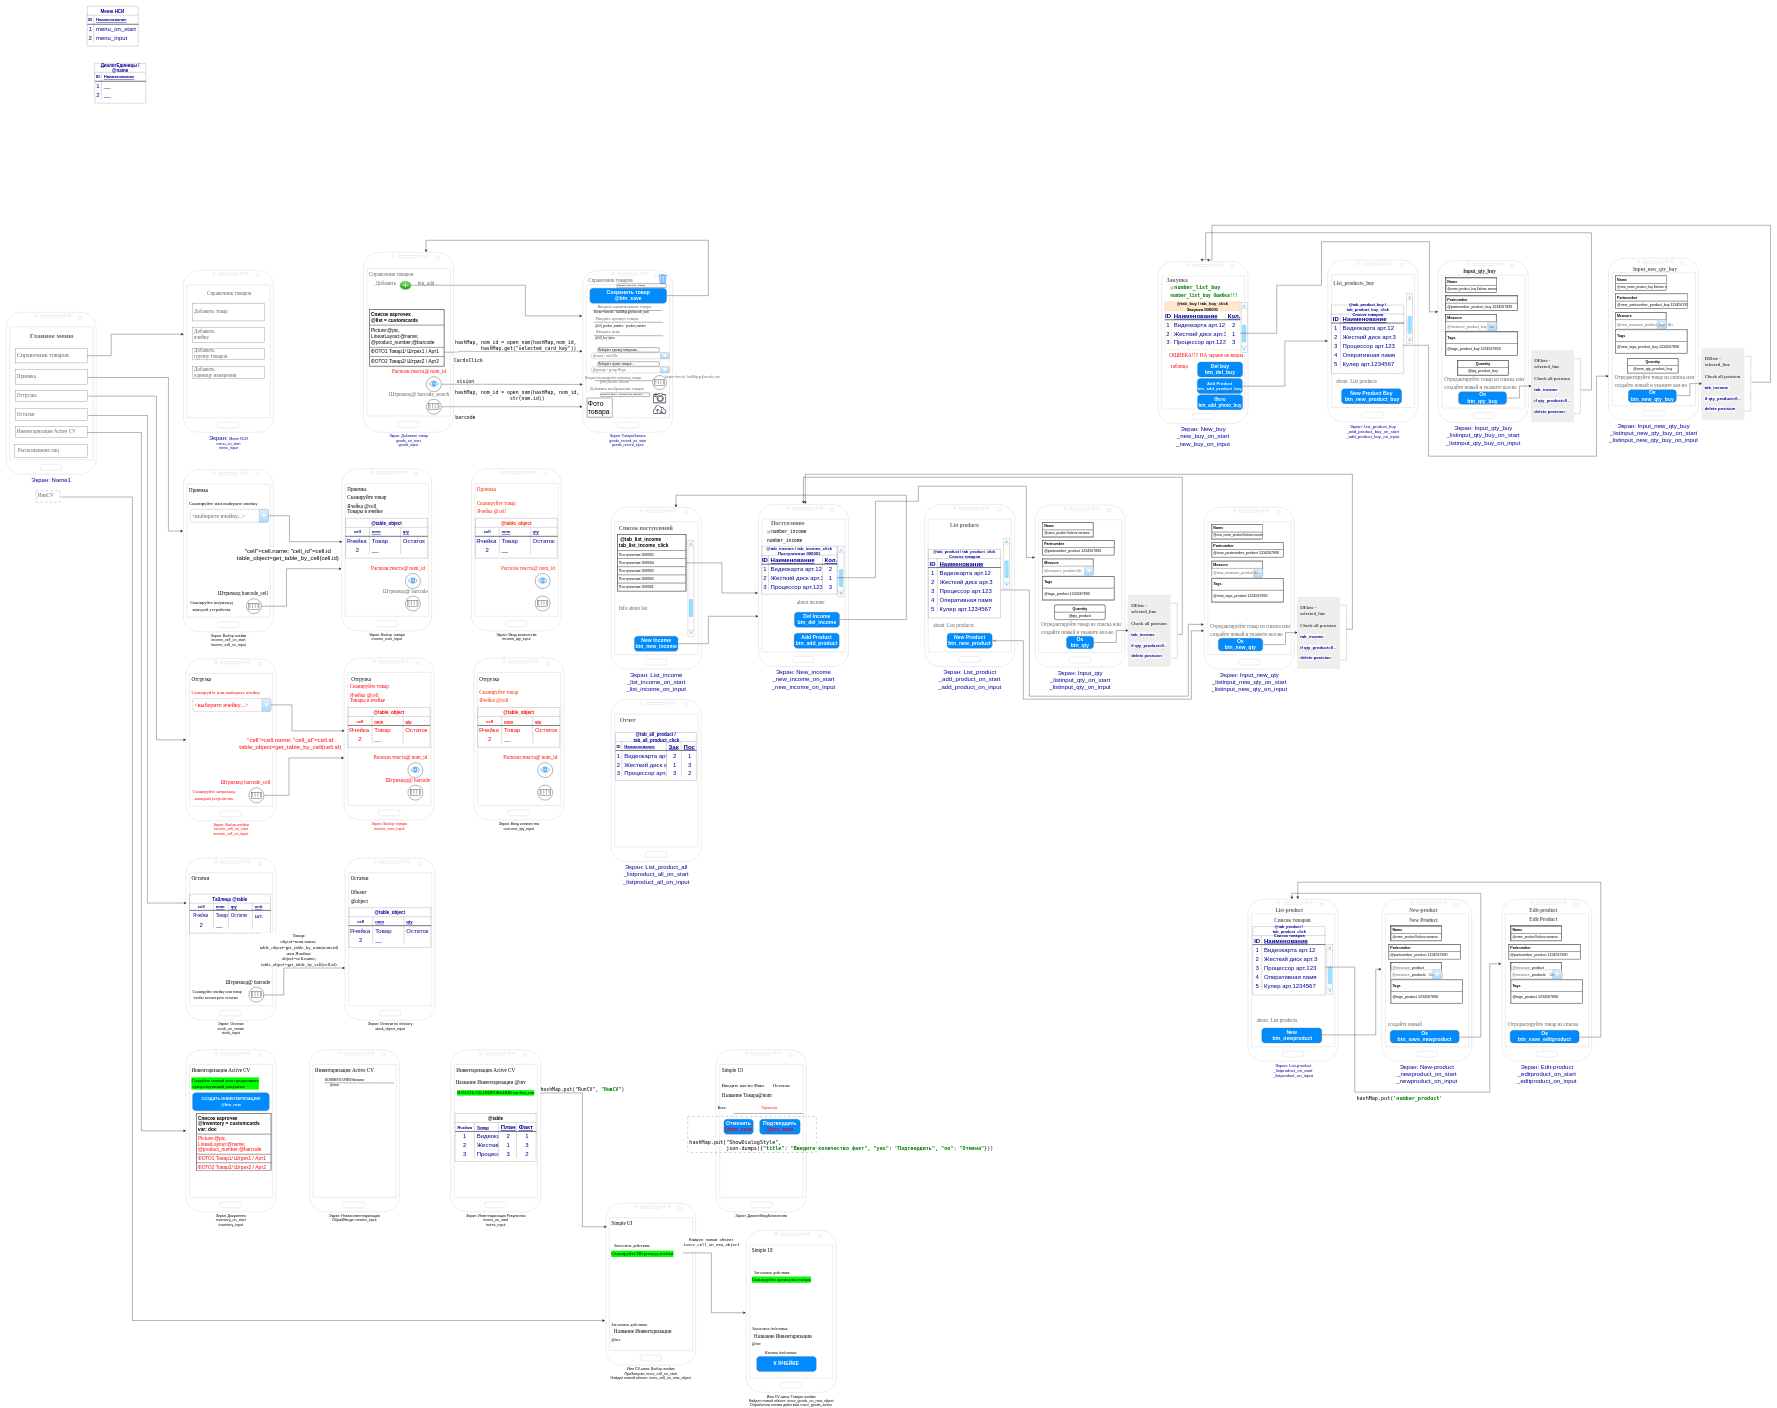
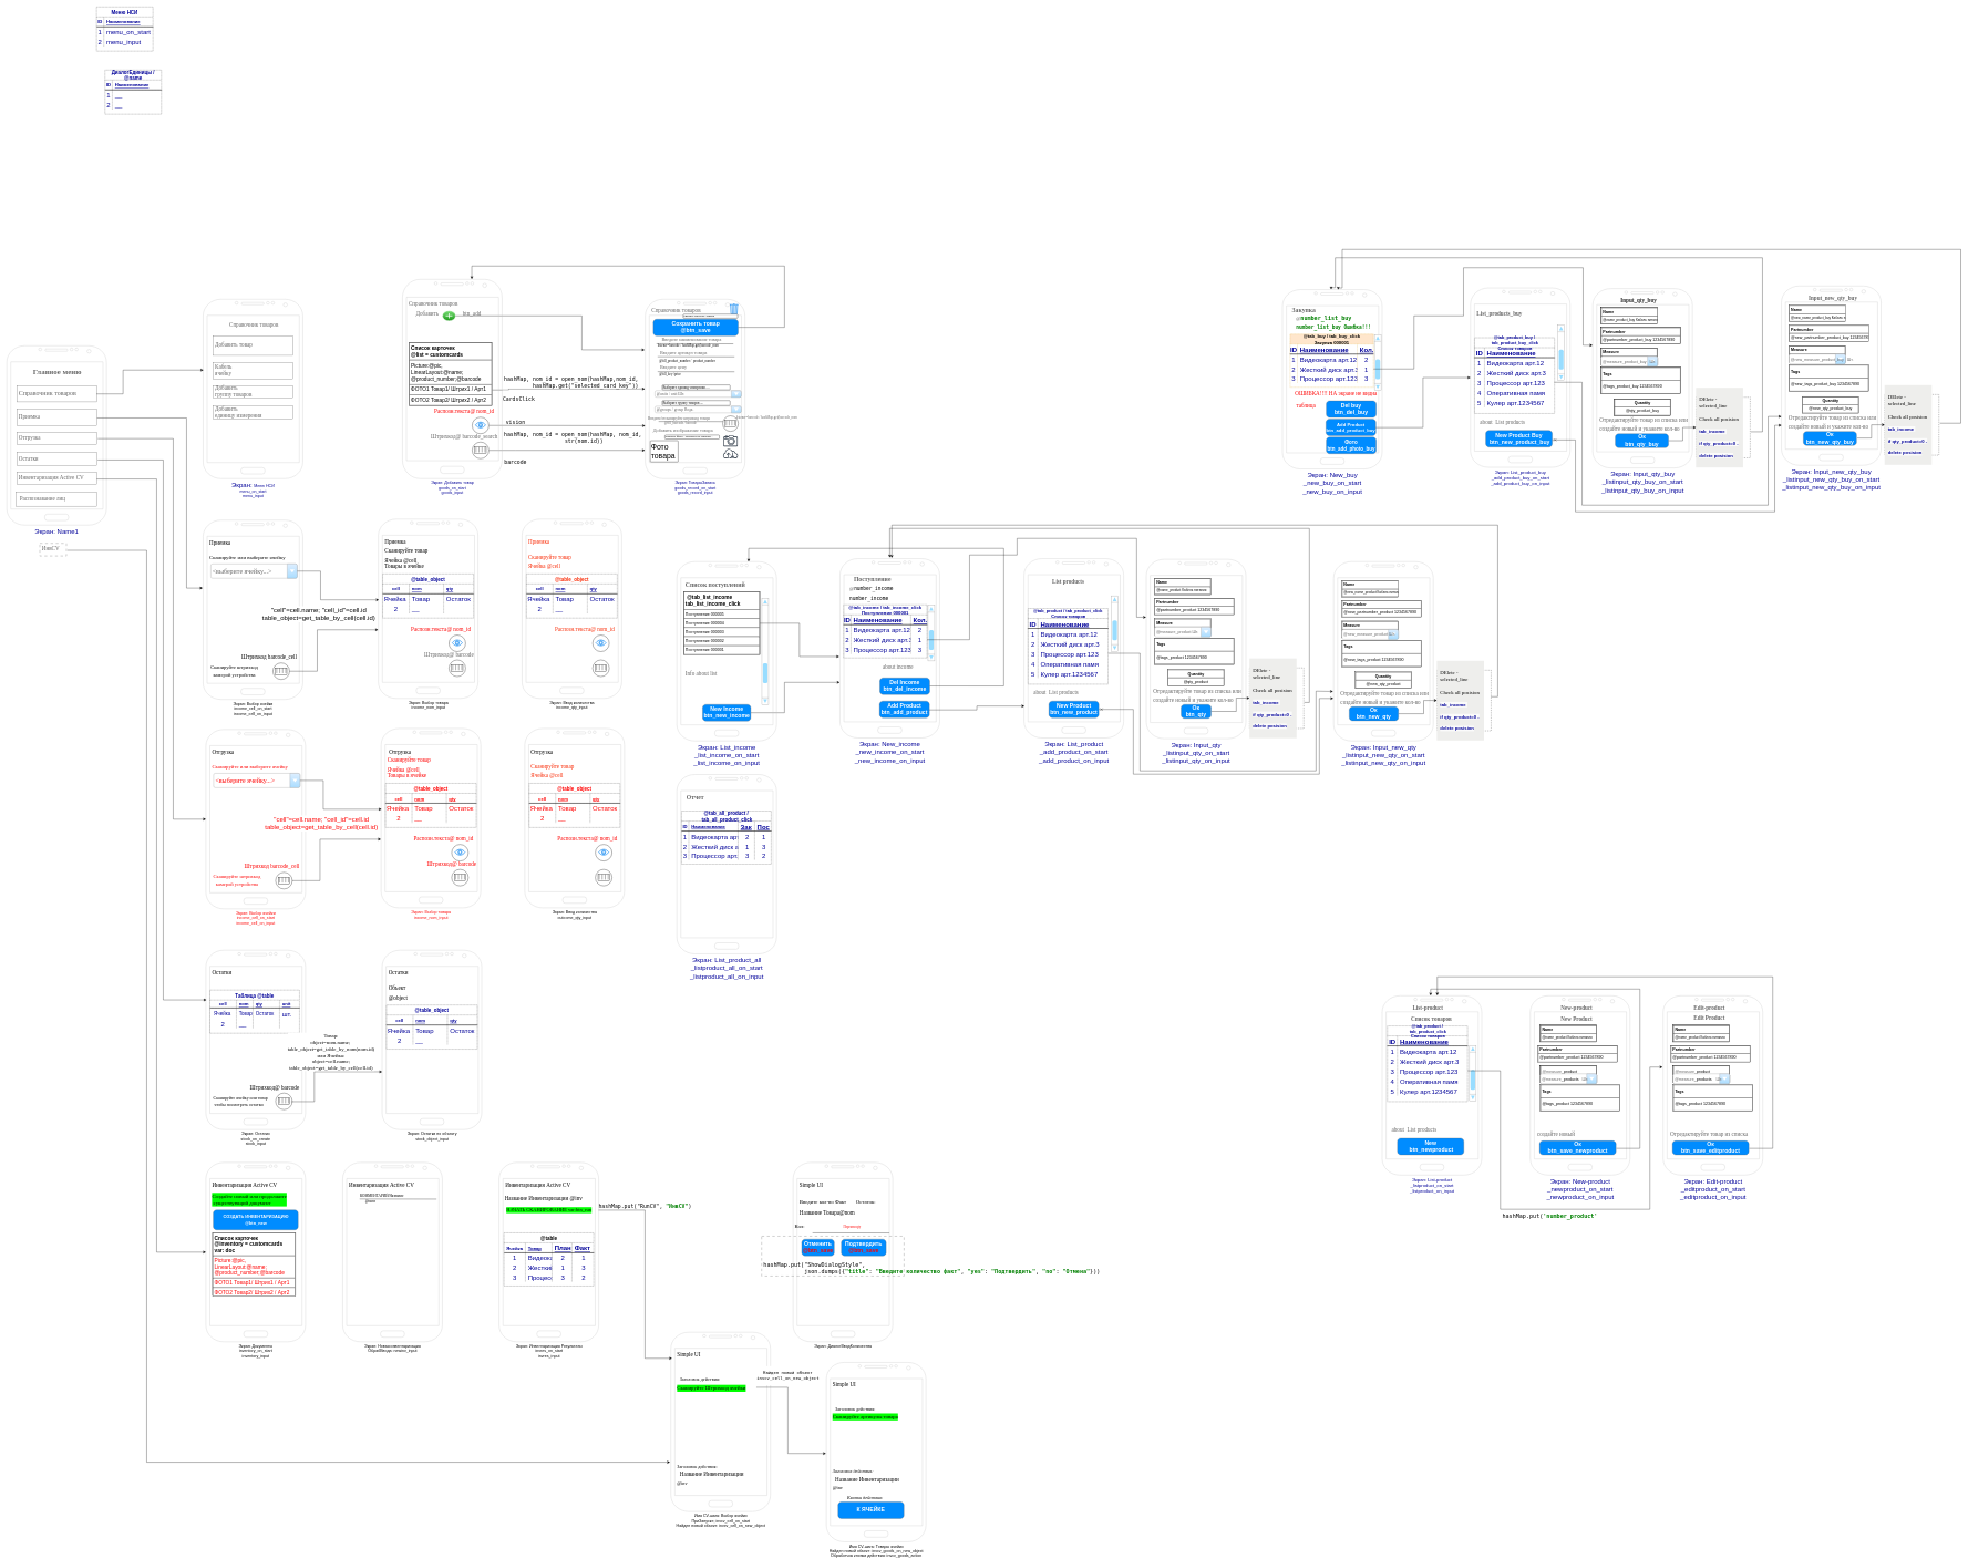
- <mxCell id="270" value="&lt;p&gt;Добавить&lt;br/&gt;ячейку&lt;br&gt;&lt;/p&gt;" style="strokeWidth=1;shadow=0;dashed=0;align=center;html=1;shape=mxgraph.mockup.text.textBox;fontColor=#666666;align=left;fontSize=17;spacingLeft=4;spacingTop=-3;strokeColor=#666666;mainText=;dashPattern=1 1;labelBackgroundColor=none;fillColor=none;verticalAlign=middle;fontFamily=Times New Roman;" parent="1" vertex="1"><mxGeometry x="641" y="1092" width="240" height="48" as="geometry" /></mxCell>
+ <mxCell id="270" value="&lt;p&gt;Кабель&lt;br/&gt;ячейку&lt;br&gt;&lt;/p&gt;" style="strokeWidth=1;shadow=0;dashed=0;align=center;html=1;shape=mxgraph.mockup.text.textBox;fontColor=#666666;align=left;fontSize=17;spacingLeft=4;spacingTop=-3;strokeColor=#666666;mainText=;dashPattern=1 1;labelBackgroundColor=none;fillColor=none;verticalAlign=middle;fontFamily=Times New Roman;" parent="1" vertex="1"><mxGeometry x="641" y="1092" width="240" height="48" as="geometry" /></mxCell>
+ <mxCell id="199" value="" style="rounded=0;orthogonalLoop=1;jettySize=auto;html=1;fontFamily=Times New Roman;fontSize=16;exitX=1.003;exitY=0.573;exitDx=0;exitDy=0;edgeStyle=orthogonalEdgeStyle;entryX=0.001;entryY=0.777;entryDx=0;entryDy=0;entryPerimeter=0;exitPerimeter=0;startArrow=cross;startFill=0;" parent="1" source="128" target="178" edge="1"><mxGeometry relative="1" as="geometry"><mxPoint x="4688.94" y="1308" as="sourcePoint" /><mxPoint x="5394.89" y="1275.02" as="targetPoint" /><Array as="points"><mxPoint x="4741.94" y="1324" /><mxPoint x="4741.94" y="1540" /><mxPoint x="5341.94" y="1540" /><mxPoint x="5341.94" y="1280" /><mxPoint x="5361.94" y="1280" /></Array></mxGeometry></mxCell>
- <mxCell id="38" value="&lt;table cellpadding=&quot;4&quot; cellspacing=&quot;0&quot; border=&quot;1&quot; style=&quot;font-size: 12px; width: 100%; height: 100%;&quot;&gt;&lt;tbody style=&quot;font-size: 12px;&quot;&gt;&lt;tr style=&quot;font-size: 12px;&quot;&gt;&lt;th style=&quot;&quot;&gt;Quantity&lt;/th&gt;&lt;/tr&gt;&lt;tr style=&quot;font-size: 12px;&quot;&gt;&lt;td style=&quot;font-size: 12px;&quot;&gt;@qty_product&lt;/td&gt;&lt;/tr&gt;&lt;/tbody&gt;&lt;/table&gt; " style="verticalAlign=top;align=center;overflow=fill;fontSize=12;fontFamily=Helvetica;html=1;rounded=1;" parent="1" vertex="1"><mxGeometry x="3515" y="2015" width="170" height="50" as="geometry" /></mxCell>
+ <mxCell id="38" value="&lt;table cellpadding=&quot;4&quot; cellspacing=&quot;0&quot; border=&quot;1&quot; style=&quot;font-size: 12px; width: 100%; height: 100%;&quot;&gt;&lt;tbody style=&quot;font-size: 12px;&quot;&gt;&lt;tr style=&quot;font-size: 12px;&quot;&gt;&lt;th style=&quot;&quot;&gt;Quantity&lt;/th&gt;&lt;/tr&gt;&lt;tr style=&quot;font-size: 12px;&quot;&gt;&lt;td style=&quot;font-size: 12px;&quot;&gt;@qty_product&lt;/td&gt;&lt;/tr&gt;&lt;/tbody&gt;&lt;/table&gt; " style="verticalAlign=top;align=center;overflow=fill;fontSize=12;fontFamily=Helvetica;html=1" parent="1" vertex="1"><mxGeometry x="3515" y="2015" width="170" height="50" as="geometry" /></mxCell>
+ <mxCell id="173" value="&lt;table cellpadding=&quot;4&quot; cellspacing=&quot;0&quot; border=&quot;1&quot; style=&quot;font-size: 12px; width: 100%; height: 100%;&quot;&gt;&lt;tbody style=&quot;font-size: 12px;&quot;&gt;&lt;tr style=&quot;font-size: 12px;&quot;&gt;&lt;th style=&quot;&quot;&gt;Quantity&lt;/th&gt;&lt;/tr&gt;&lt;tr style=&quot;font-size: 12px;&quot;&gt;&lt;td style=&quot;font-size: 12px;&quot;&gt;@new_qty_product&lt;/td&gt;&lt;/tr&gt;&lt;/tbody&gt;&lt;/table&gt; " style="verticalAlign=top;align=center;overflow=fill;fontSize=12;fontFamily=Helvetica;html=1" parent="1" vertex="1"><mxGeometry x="4079" y="2022" width="170" height="50" as="geometry" /></mxCell>
+ <mxCell id="39" value="" style="edgeStyle=elbowEdgeStyle;rounded=0;orthogonalLoop=1;jettySize=auto;html=1;fontFamily=Times New Roman;fontSize=16;exitX=0.995;exitY=0.532;exitDx=0;exitDy=0;exitPerimeter=0;entryX=0.004;entryY=0.822;entryDx=0;entryDy=0;entryPerimeter=0;" parent="1" source="5" target="4" edge="1"><mxGeometry relative="1" as="geometry"><mxPoint x="3014.097" y="2141.17" as="sourcePoint" /><mxPoint x="2557.1" y="1991.26" as="targetPoint" /></mxGeometry></mxCell>
- <mxCell id="239" value="" style="edgeStyle=elbowEdgeStyle;rounded=0;orthogonalLoop=1;jettySize=auto;html=1;fontFamily=Times New Roman;fontSize=16;exitX=0.997;exitY=0.46;exitDx=0;exitDy=0;exitPerimeter=0;entryX=-0.004;entryY=0.432;entryDx=0;entryDy=0;entryPerimeter=0;" parent="1" source="223" target="201" edge="1"><mxGeometry relative="1" as="geometry"><Array as="points"><mxPoint x="4585.94" y="3340" /></Array><mxPoint x="4697.84" y="3373" as="targetPoint" /><mxPoint x="4429.94" y="3464.4" as="sourcePoint" /></mxGeometry></mxCell>
- <mxCell id="468" value="&lt;table cellpadding=&quot;4&quot; cellspacing=&quot;0&quot; border=&quot;1&quot; style=&quot;font-size: 16px; width: 100%; height: 100%;&quot;&gt;&lt;tbody&gt;&lt;tr&gt;&lt;th&gt;&lt;font color=&quot;#000000&quot;&gt;&lt;font style=&quot;font-size: 16px;&quot;&gt;&lt;font style=&quot;font-size: 16px;&quot;&gt;Список карточек&lt;br&gt;@inventory =&amp;nbsp;&lt;/font&gt;&lt;/font&gt;customcards&lt;br&gt;var: doc&lt;/font&gt;&lt;/th&gt;&lt;/tr&gt;&lt;tr&gt;&lt;td&gt;Picture:@pic,&lt;br&gt;LinearLayout:@name;&lt;br&gt;@product_number;@barcode&lt;/td&gt;&lt;/tr&gt;&lt;tr&gt;&lt;td&gt;ФОТО1 Товар1/ Штрих1 / Арт1&lt;br&gt;&lt;/td&gt;&lt;/tr&gt;&lt;tr&gt;&lt;td&gt;ФОТО2 Товар2/ Штрих2 / Арт2&lt;br&gt;&lt;/td&gt;&lt;/tr&gt;&lt;/tbody&gt;&lt;/table&gt; " style="verticalAlign=top;align=left;overflow=fill;fontSize=12;fontFamily=Helvetica;html=1;fontColor=#FF0000;" parent="1" vertex="1"><mxGeometry x="654.25" y="3711" width="250" height="191" as="geometry" /></mxCell>
+ <mxCell id="468" value="&lt;table cellpadding=&quot;4&quot; cellspacing=&quot;0&quot; border=&quot;1&quot; style=&quot;font-size: 16px; width: 100%; height: 100%;&quot;&gt;&lt;tbody&gt;&lt;tr&gt;&lt;th&gt;&lt;font color=&quot;#000000&quot;&gt;&lt;font style=&quot;font-size: 16px;&quot;&gt;&lt;font style=&quot;font-size: 16px;&quot;&gt;Список карточек&lt;br&gt;@inventory =&amp;nbsp;&lt;/font&gt;&lt;/font&gt;customcards&lt;br&gt;var: doc&lt;/font&gt;&lt;/th&gt;&lt;/tr&gt;&lt;tr&gt;&lt;td&gt;Picture:@pic,&lt;br&gt;LinearLayout:@name;&lt;br&gt;@product_number;@barcode&lt;/td&gt;&lt;/tr&gt;&lt;tr&gt;&lt;td&gt;ФОТО1 Товар1/ Штрих1 / Арт1&lt;br&gt;&lt;/td&gt;&lt;/tr&gt;&lt;tr&gt;&lt;td&gt;ФОТО2 Товар2/ Штрих2 / Арт2&lt;br&gt;&lt;/td&gt;&lt;/tr&gt;&lt;/tbody&gt;&lt;/table&gt; " style="verticalAlign=top;align=left;overflow=fill;fontSize=12;fontFamily=Helvetica;html=1;fontColor=#FF0000;" parent="1" vertex="1"><mxGeometry x="639.25" y="3711" width="250" height="191" as="geometry" /></mxCell>
